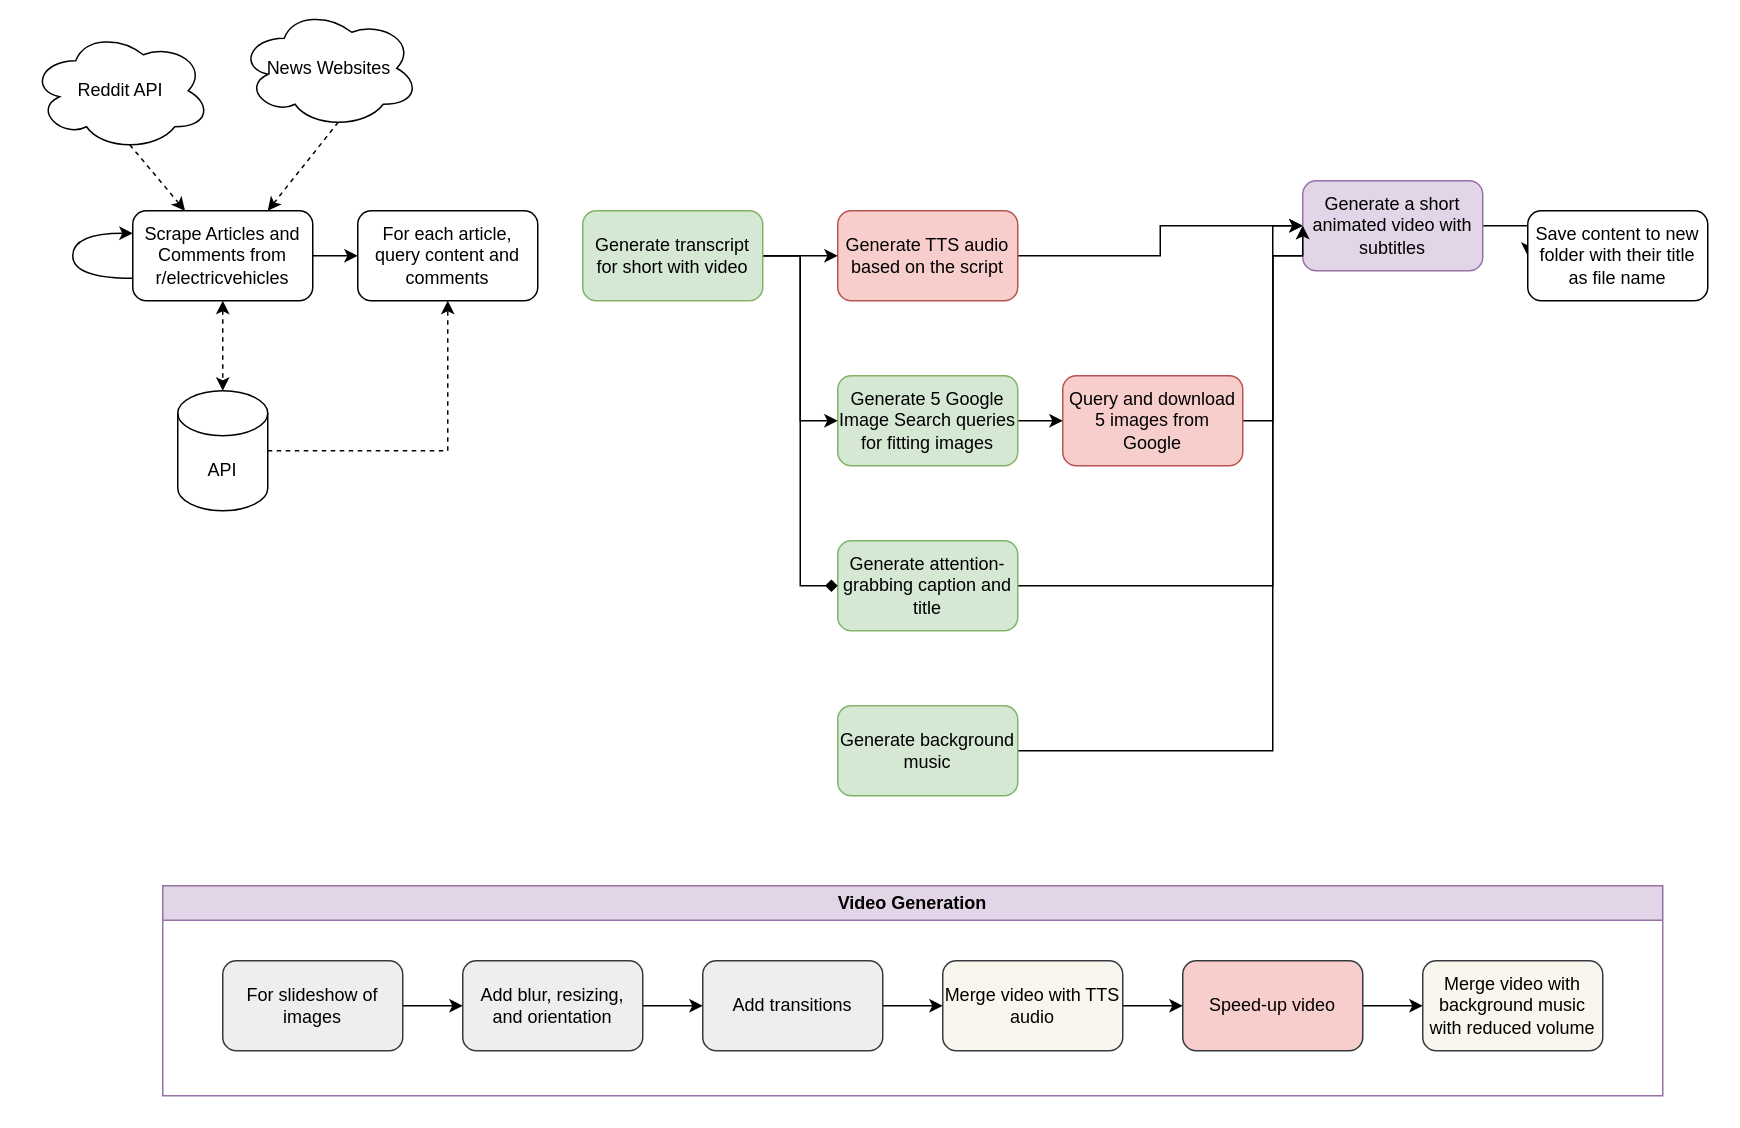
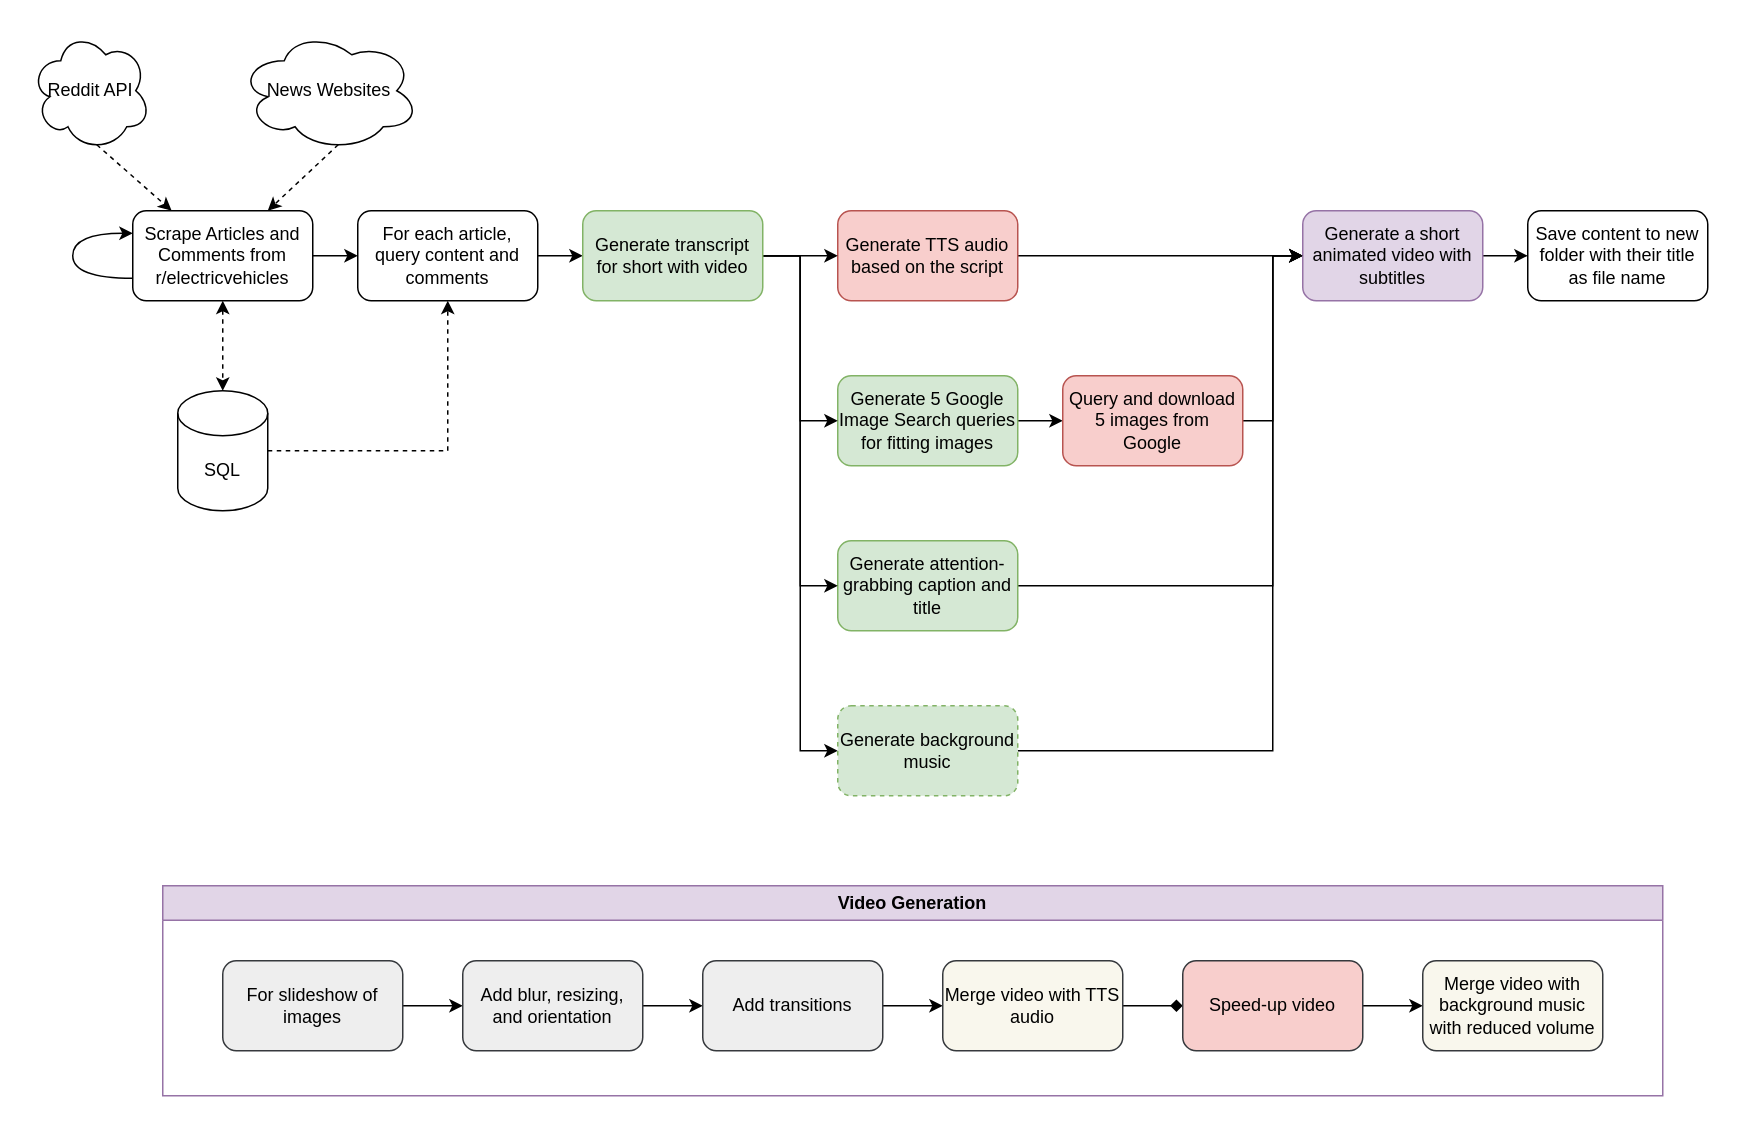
- <mxCell id="26" value="News Websites" style="ellipse;shape=cloud;whiteSpace=wrap;html=1;" parent="1" vertex="1"><mxGeometry x="159" y="5" width="120" height="80" as="geometry" /></mxCell>
+ <mxCell id="26" value="News Websites" style="ellipse;shape=cloud;whiteSpace=wrap;html=1;" parent="1" vertex="1"><mxGeometry x="159" y="20" width="120" height="80" as="geometry" /></mxCell>
- <mxCell id="24" value="Reddit API" style="ellipse;shape=cloud;whiteSpace=wrap;html=1;" parent="1" vertex="1"><mxGeometry x="20" y="20" width="120" height="80" as="geometry" /></mxCell>
+ <mxCell id="24" value="Reddit API" style="ellipse;shape=cloud;whiteSpace=wrap;html=1;" parent="1" vertex="1"><mxGeometry x="20" y="20" width="80" height="80" as="geometry" /></mxCell>
- <mxCell id="22" value="Generate a short animated video with subtitles" style="rounded=1;whiteSpace=wrap;html=1;fillColor=#e1d5e7;strokeColor=#9673a6;" parent="1" vertex="1"><mxGeometry x="868" y="120" width="120" height="60" as="geometry" /></mxCell>
+ <mxCell id="22" value="Generate a short animated video with subtitles" style="rounded=1;whiteSpace=wrap;html=1;fillColor=#e1d5e7;strokeColor=#9673a6;" parent="1" vertex="1"><mxGeometry x="868" y="140" width="120" height="60" as="geometry" /></mxCell>
+ <mxCell id="6" style="edgeStyle=orthogonalEdgeStyle;rounded=0;orthogonalLoop=1;jettySize=auto;html=1;exitX=1;exitY=0.5;exitDx=0;exitDy=0;entryX=0;entryY=0.5;entryDx=0;entryDy=0;" parent="1" source="7" target="20" edge="1"><mxGeometry relative="1" as="geometry" /></mxCell>
- <mxCell id="3" value="API" style="shape=cylinder3;whiteSpace=wrap;html=1;boundedLbl=1;backgroundOutline=1;size=15;" parent="1" vertex="1"><mxGeometry x="118" y="260" width="60" height="80" as="geometry" /></mxCell>
+ <mxCell id="3" value="SQL" style="shape=cylinder3;whiteSpace=wrap;html=1;boundedLbl=1;backgroundOutline=1;size=15;" parent="1" vertex="1"><mxGeometry x="118" y="260" width="60" height="80" as="geometry" /></mxCell>
- <mxCell id="18" style="edgeStyle=orthogonalEdgeStyle;rounded=0;orthogonalLoop=1;jettySize=auto;html=1;exitX=1;exitY=0.5;exitDx=0;exitDy=0;entryX=0;entryY=0.5;entryDx=0;entryDy=0;endArrow=diamond;" parent="1" source="20" target="15" edge="1"><mxGeometry relative="1" as="geometry" /></mxCell>
+ <mxCell id="18" style="edgeStyle=orthogonalEdgeStyle;rounded=0;orthogonalLoop=1;jettySize=auto;html=1;exitX=1;exitY=0.5;exitDx=0;exitDy=0;entryX=0;entryY=0.5;entryDx=0;entryDy=0;" parent="1" source="20" target="15" edge="1"><mxGeometry relative="1" as="geometry" /></mxCell>
+ <mxCell id="19" style="edgeStyle=orthogonalEdgeStyle;rounded=0;orthogonalLoop=1;jettySize=auto;html=1;exitX=1;exitY=0.5;exitDx=0;exitDy=0;entryX=0;entryY=0.5;entryDx=0;entryDy=0;" edge="1" parent="1" source="20" target="30"><mxGeometry relative="1" as="geometry" /></mxCell>
- <mxCell id="30" value="&lt;div&gt;Generate background music&lt;br&gt;&lt;/div&gt;" style="rounded=1;whiteSpace=wrap;html=1;fillColor=#d5e8d4;strokeColor=#82b366;" vertex="1" parent="1"><mxGeometry x="558" y="470" width="120" height="60" as="geometry" /></mxCell>
+ <mxCell id="30" value="&lt;div&gt;Generate background music&lt;br&gt;&lt;/div&gt;" style="rounded=1;whiteSpace=wrap;html=1;fillColor=#d5e8d4;strokeColor=#82b366;dashed=1;" vertex="1" parent="1"><mxGeometry x="558" y="470" width="120" height="60" as="geometry" /></mxCell>
- <mxCell id="39" value="" style="edgeStyle=orthogonalEdgeStyle;rounded=0;orthogonalLoop=1;jettySize=auto;html=1;" edge="1" parent="32" source="40" target="42"><mxGeometry relative="1" as="geometry" /></mxCell>
+ <mxCell id="39" value="" style="edgeStyle=orthogonalEdgeStyle;rounded=0;orthogonalLoop=1;jettySize=auto;html=1;endArrow=diamond;" edge="1" parent="32" source="40" target="42"><mxGeometry relative="1" as="geometry" /></mxCell>
